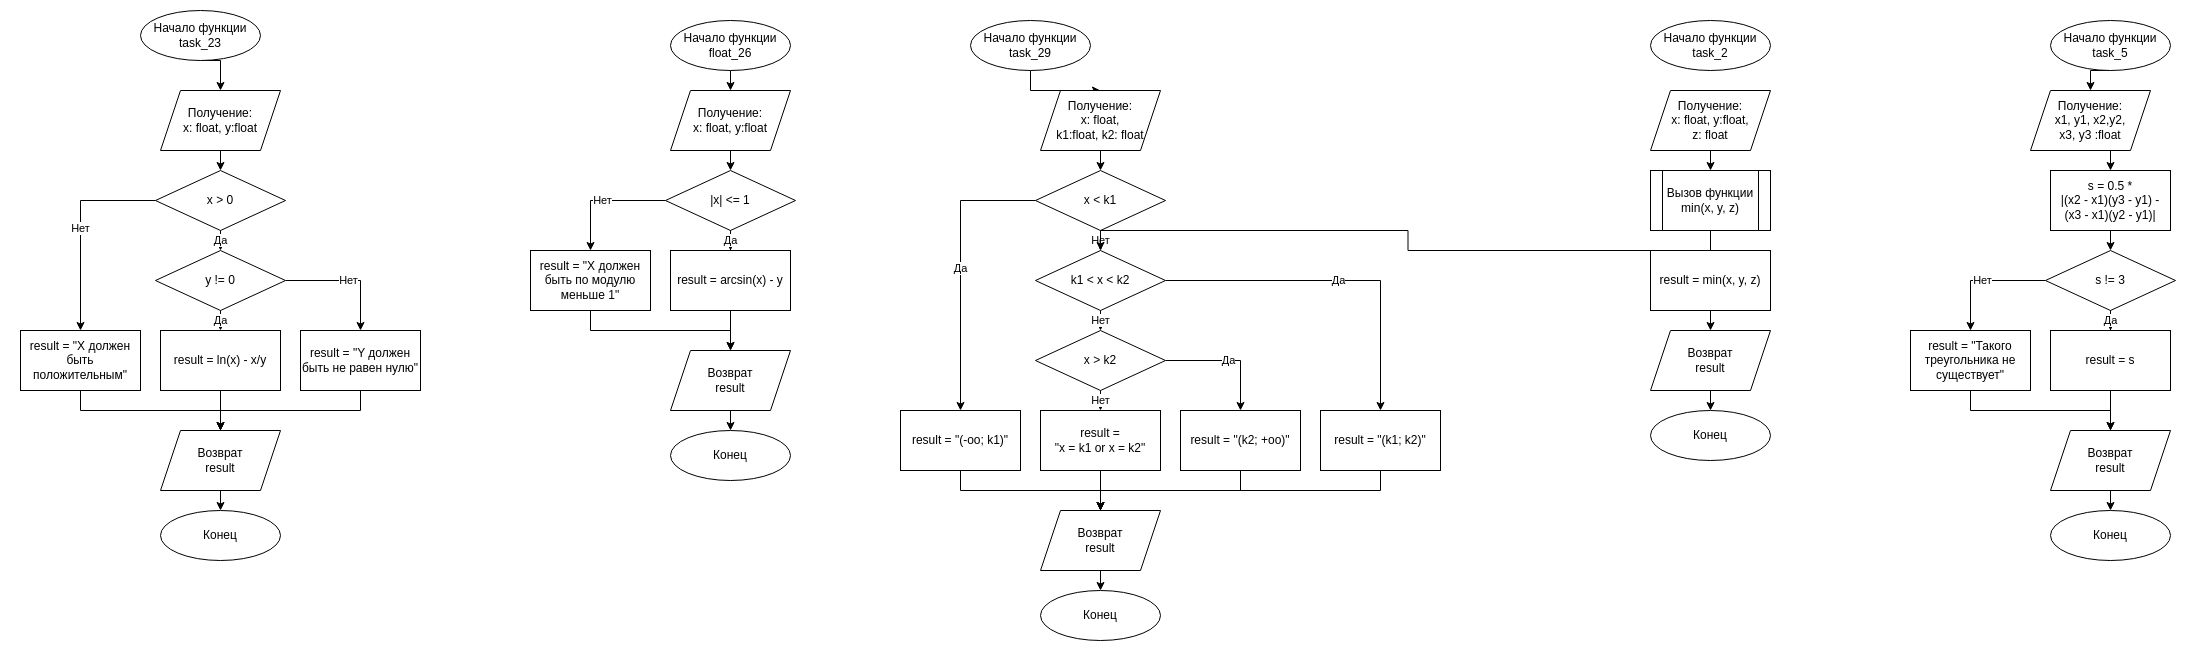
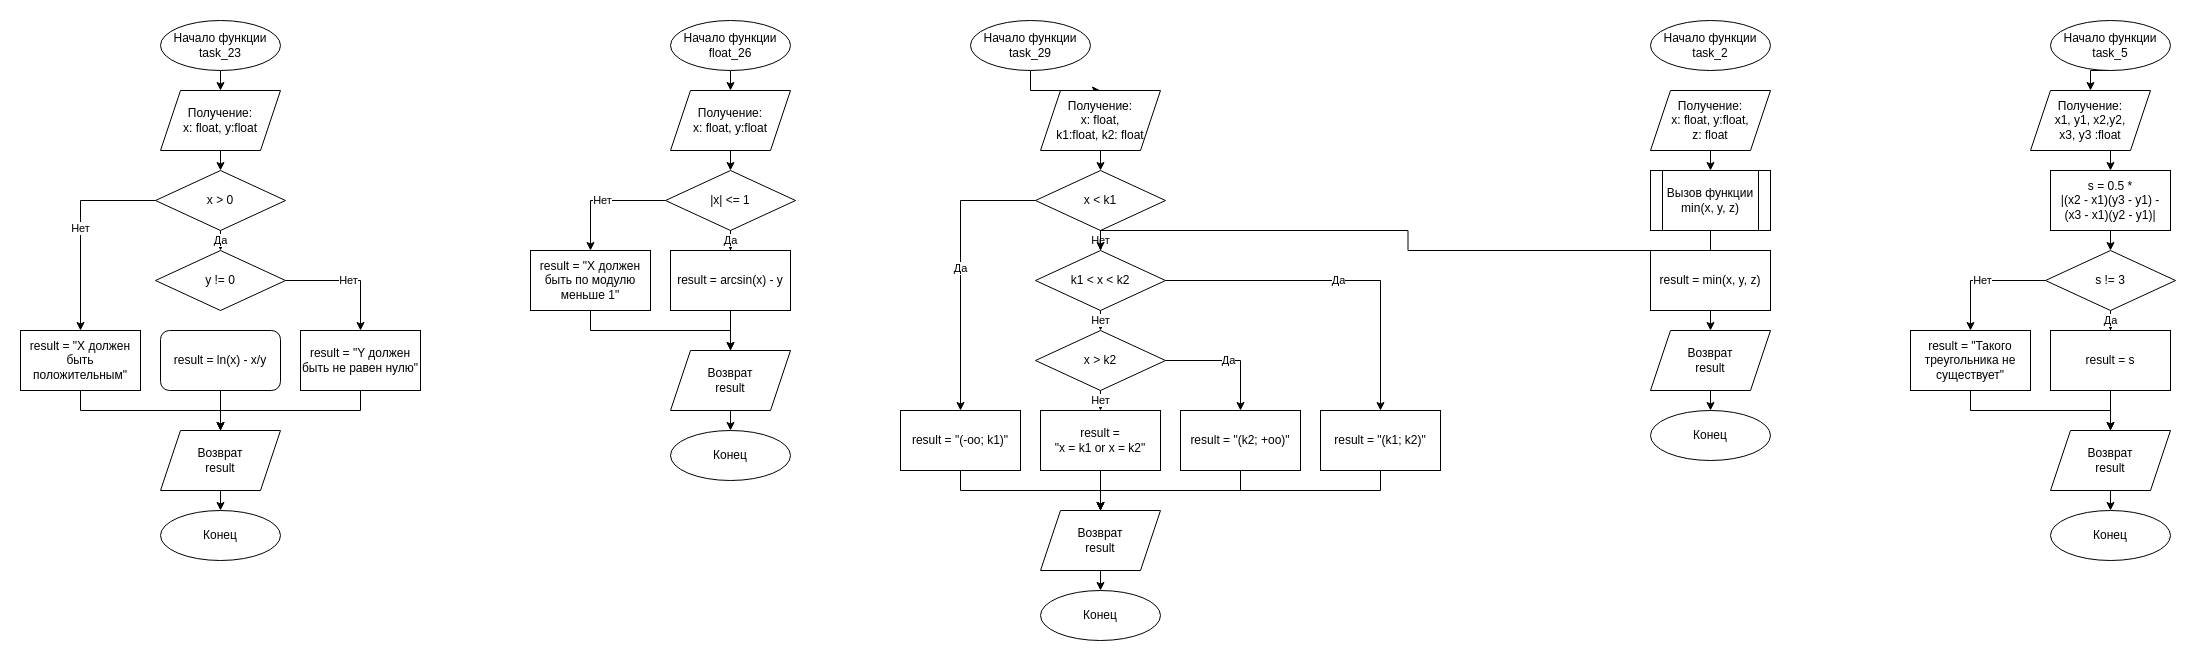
- <mxCell id="3" value="Начало функции task_23" style="ellipse;whiteSpace=wrap;html=1;" vertex="1" parent="1"><mxGeometry x="140" y="10" width="120" height="50" as="geometry" /></mxCell>
+ <mxCell id="3" value="Начало функции task_23" style="ellipse;whiteSpace=wrap;html=1;" vertex="1" parent="1"><mxGeometry x="160" y="20" width="120" height="50" as="geometry" /></mxCell>
- <mxCell id="12" value="Да" style="edgeStyle=orthogonalEdgeStyle;rounded=0;orthogonalLoop=1;jettySize=auto;html=1;exitX=0.5;exitY=1;exitDx=0;exitDy=0;entryX=0.5;entryY=0;entryDx=0;entryDy=0;" edge="1" parent="1" source="14" target="16"><mxGeometry relative="1" as="geometry" /></mxCell>
- <mxCell id="16" value="result = ln(x) - x/y" style="rounded=0;whiteSpace=wrap;html=1;" vertex="1" parent="1"><mxGeometry x="160" y="330" width="120" height="60" as="geometry" /></mxCell>
+ <mxCell id="16" value="result = ln(x) - x/y" style="whiteSpace=wrap;html=1;rounded=1;" vertex="1" parent="1"><mxGeometry x="160" y="330" width="120" height="60" as="geometry" /></mxCell>
